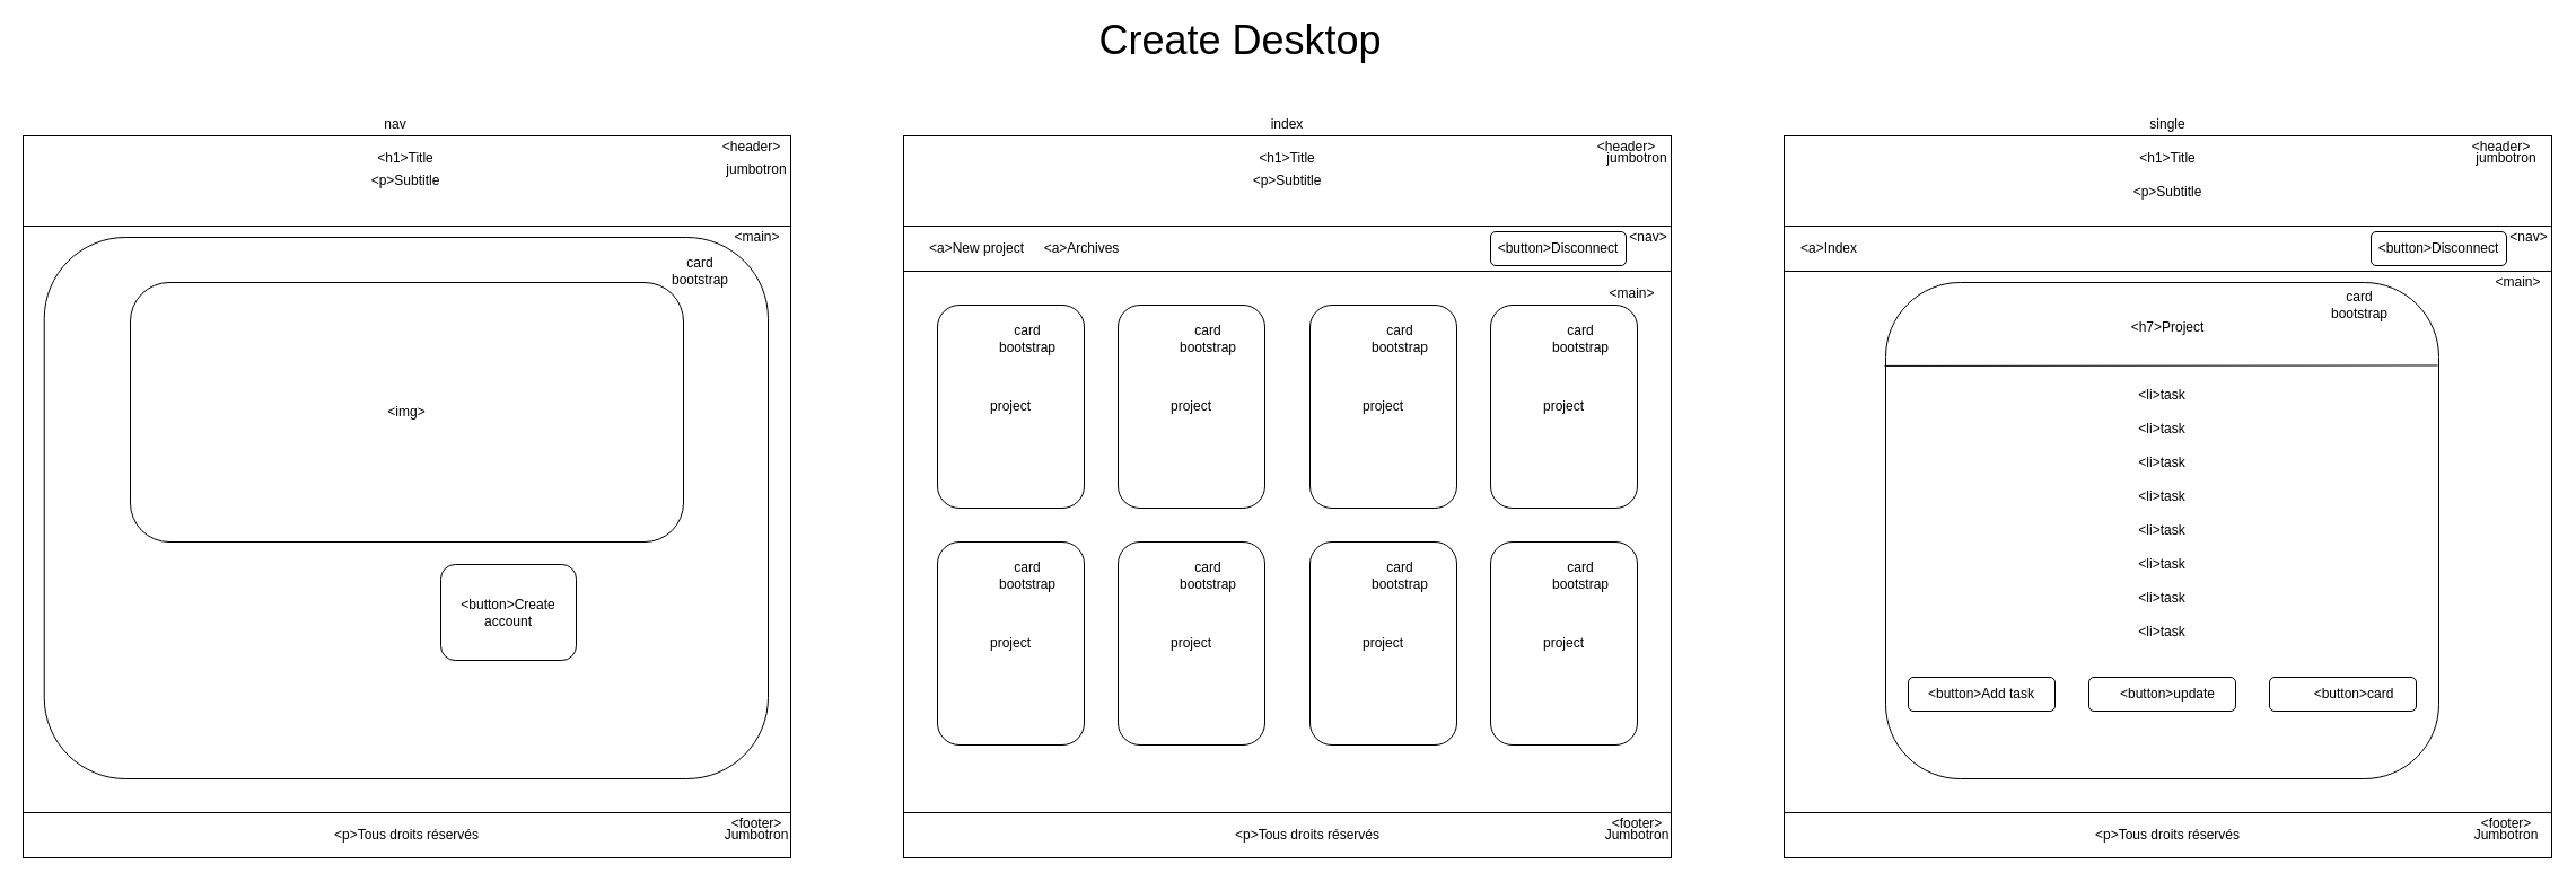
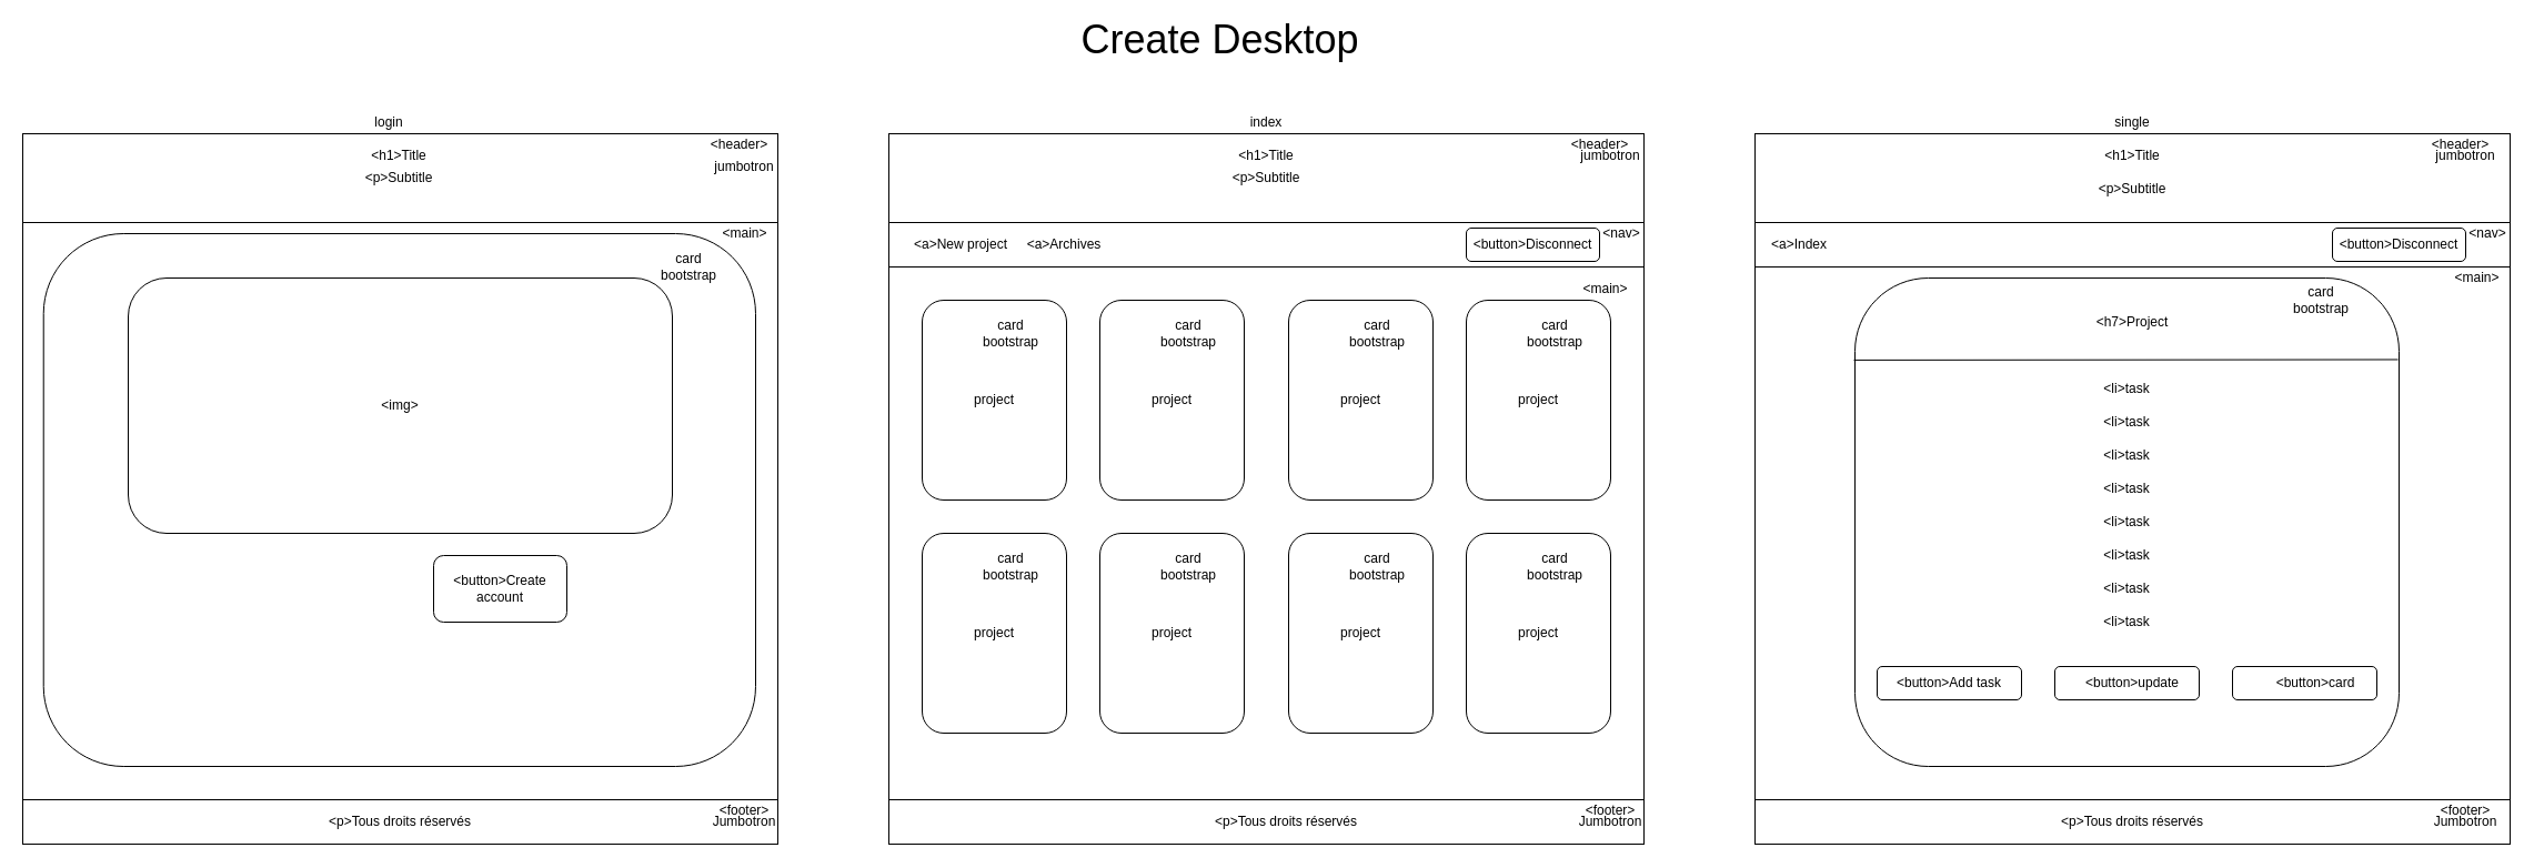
- <mxCell id="39" value="nav" style="text;html=1;strokeColor=none;fillColor=none;align=center;verticalAlign=middle;whiteSpace=wrap;rounded=0;" vertex="1" parent="1"><mxGeometry x="330" y="100" width="40" height="20" as="geometry" /></mxCell>
+ <mxCell id="39" value="login" style="text;html=1;strokeColor=none;fillColor=none;align=center;verticalAlign=middle;whiteSpace=wrap;rounded=0;" vertex="1" parent="1"><mxGeometry x="330" y="100" width="40" height="20" as="geometry" /></mxCell>
- <mxCell id="80" value="&amp;lt;button&amp;gt;Create account" style="rounded=1;whiteSpace=wrap;html=1;" vertex="1" parent="1"><mxGeometry x="390" y="500" width="120" height="85" as="geometry" /></mxCell>
+ <mxCell id="80" value="&amp;lt;button&amp;gt;Create account" style="rounded=1;whiteSpace=wrap;html=1;" vertex="1" parent="1"><mxGeometry x="390" y="500" width="120" height="60" as="geometry" /></mxCell>
